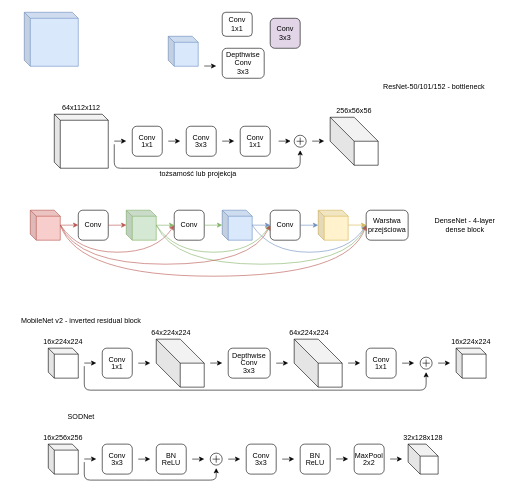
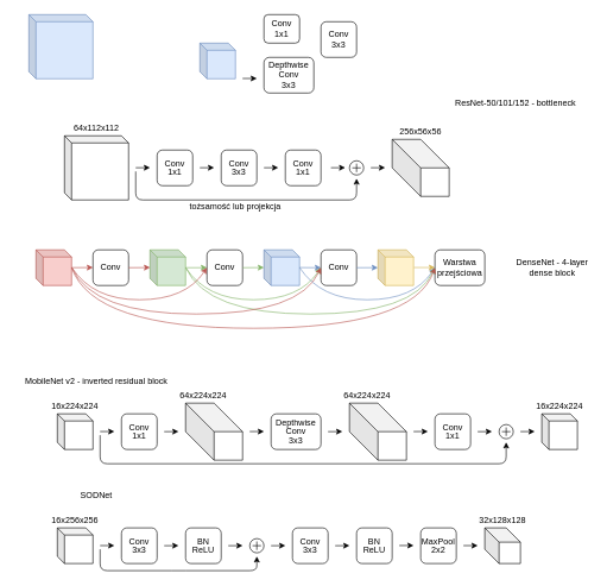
- <mxCell id="10" value="Conv&lt;br&gt;3x3" style="rounded=1;whiteSpace=wrap;html=1;fillColor=#e1d5e7;" parent="1" vertex="1"><mxGeometry x="450" y="30" width="50" height="50" as="geometry" /></mxCell>
+ <mxCell id="10" value="Conv&lt;br&gt;3x3" style="rounded=1;whiteSpace=wrap;html=1;" parent="1" vertex="1"><mxGeometry x="450" y="30" width="50" height="50" as="geometry" /></mxCell>
